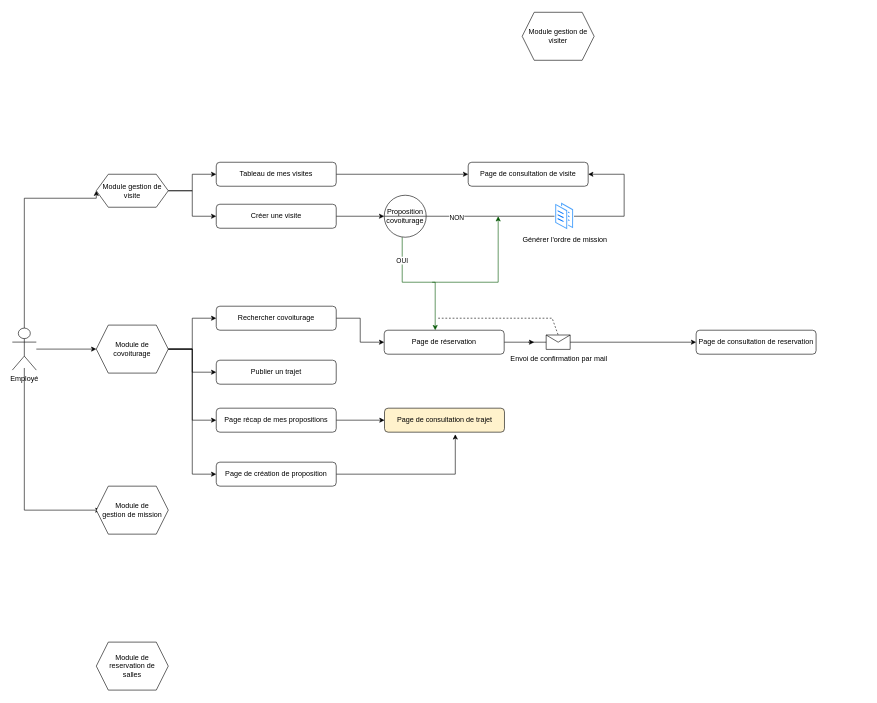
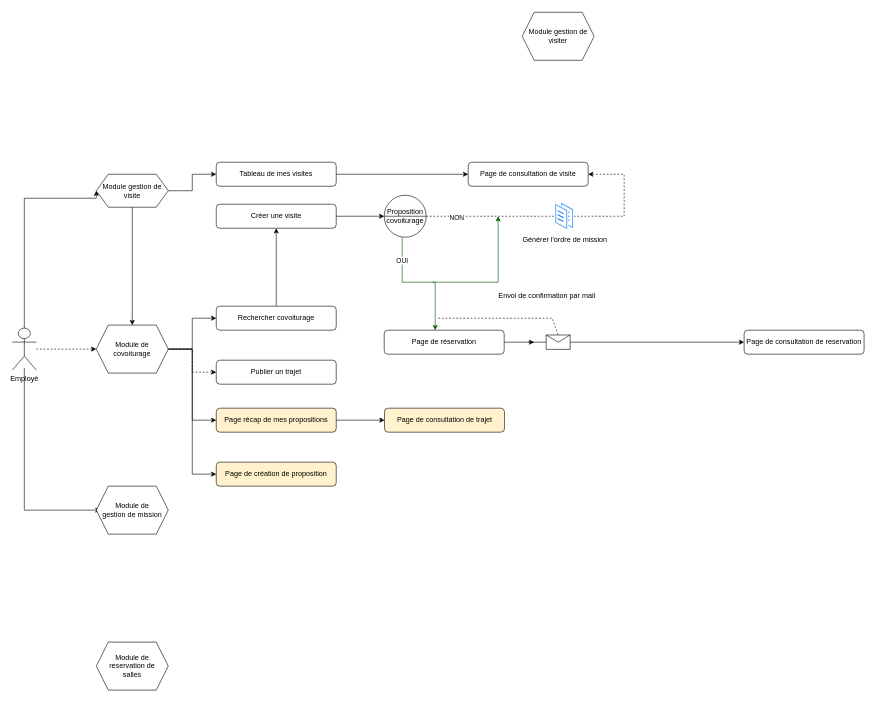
- <mxCell id="35" style="edgeStyle=orthogonalEdgeStyle;rounded=0;orthogonalLoop=1;jettySize=auto;html=1;entryX=1;entryY=0.5;entryDx=0;entryDy=0;" parent="1" source="39" target="10" edge="1"><mxGeometry relative="1" as="geometry"><Array as="points"><mxPoint x="1040" y="360" /><mxPoint x="1040" y="290" /></Array></mxGeometry></mxCell>
+ <mxCell id="35" style="edgeStyle=orthogonalEdgeStyle;rounded=0;orthogonalLoop=1;jettySize=auto;html=1;entryX=1;entryY=0.5;entryDx=0;entryDy=0;dashed=1;" parent="1" source="39" target="10" edge="1"><mxGeometry relative="1" as="geometry"><Array as="points"><mxPoint x="1040" y="360" /><mxPoint x="1040" y="290" /></Array></mxGeometry></mxCell>
- <mxCell id="5" style="edgeStyle=orthogonalEdgeStyle;rounded=0;orthogonalLoop=1;jettySize=auto;html=1;entryX=0;entryY=0.5;entryDx=0;entryDy=0;" parent="1" source="6" target="9" edge="1"><mxGeometry relative="1" as="geometry" /></mxCell>
+ <mxCell id="5" style="edgeStyle=orthogonalEdgeStyle;rounded=0;orthogonalLoop=1;jettySize=auto;html=1;" parent="1" source="6" target="17" edge="1"><mxGeometry relative="1" as="geometry" /></mxCell>
- <mxCell id="33" style="edgeStyle=orthogonalEdgeStyle;rounded=0;orthogonalLoop=1;jettySize=auto;html=1;entryX=0;entryY=0.5;entryDx=0;entryDy=0;" parent="1" source="34" target="24" edge="1"><mxGeometry relative="1" as="geometry" /></mxCell>
+ <mxCell id="33" style="edgeStyle=orthogonalEdgeStyle;rounded=0;orthogonalLoop=1;jettySize=auto;html=1;" parent="1" source="34" target="9" edge="1"><mxGeometry relative="1" as="geometry" /></mxCell>
- <mxCell id="25" value="Page de consultation de reservation" style="rounded=1;whiteSpace=wrap;html=1;" parent="1" vertex="1"><mxGeometry x="1160" y="550" width="200" height="40" as="geometry" /></mxCell>
+ <mxCell id="25" value="Page de consultation de reservation" style="rounded=1;whiteSpace=wrap;html=1;" parent="1" vertex="1"><mxGeometry x="1240" y="550" width="200" height="40" as="geometry" /></mxCell>
- <mxCell id="46" style="edgeStyle=orthogonalEdgeStyle;rounded=0;orthogonalLoop=1;jettySize=auto;html=1;entryX=0;entryY=0.5;entryDx=0;entryDy=0;" edge="1" parent="1" source="47" target="17"><mxGeometry relative="1" as="geometry" /></mxCell>
+ <mxCell id="46" style="edgeStyle=orthogonalEdgeStyle;rounded=0;orthogonalLoop=1;jettySize=auto;html=1;entryX=0;entryY=0.5;entryDx=0;entryDy=0;dashed=1;" edge="1" parent="1" source="47" target="17"><mxGeometry relative="1" as="geometry" /></mxCell>
- <mxCell id="44" value="Envoi de confirmation par mail" style="text;html=1;align=center;verticalAlign=middle;resizable=0;points=[];autosize=1;strokeColor=none;fillColor=none;" parent="1" vertex="1"><mxGeometry x="840.5" y="583" width="180" height="30" as="geometry" /></mxCell>
+ <mxCell id="44" value="Envoi de confirmation par mail" style="text;html=1;align=center;verticalAlign=middle;resizable=0;points=[];autosize=1;strokeColor=none;fillColor=none;" parent="1" vertex="1"><mxGeometry x="820.5" y="478" width="180" height="30" as="geometry" /></mxCell>
- <mxCell id="13" style="edgeStyle=orthogonalEdgeStyle;rounded=0;orthogonalLoop=1;jettySize=auto;html=1;entryX=0;entryY=0.5;entryDx=0;entryDy=0;" parent="1" source="17" target="26" edge="1"><mxGeometry relative="1" as="geometry" /></mxCell>
+ <mxCell id="13" style="edgeStyle=orthogonalEdgeStyle;rounded=0;orthogonalLoop=1;jettySize=auto;html=1;entryX=0;entryY=0.5;entryDx=0;entryDy=0;dashed=1;" parent="1" source="17" target="26" edge="1"><mxGeometry relative="1" as="geometry" /></mxCell>
- <mxCell id="30" value="Page récap de mes propositions" style="rounded=1;whiteSpace=wrap;html=1;" parent="1" vertex="1"><mxGeometry x="360" y="680" width="200" height="40" as="geometry" /></mxCell>
+ <mxCell id="30" value="Page récap de mes propositions" style="rounded=1;whiteSpace=wrap;html=1;fillColor=#fff2cc;" parent="1" vertex="1"><mxGeometry x="360" y="680" width="200" height="40" as="geometry" /></mxCell>
- <mxCell id="31" style="edgeStyle=orthogonalEdgeStyle;rounded=0;orthogonalLoop=1;jettySize=auto;html=1;entryX=0.59;entryY=1.088;entryDx=0;entryDy=0;entryPerimeter=0;" parent="1" source="32" target="28" edge="1"><mxGeometry relative="1" as="geometry" /></mxCell>
- <mxCell id="32" value="Page de création de proposition" style="rounded=1;whiteSpace=wrap;html=1;" parent="1" vertex="1"><mxGeometry x="360" y="770" width="200" height="40" as="geometry" /></mxCell>
+ <mxCell id="32" value="Page de création de proposition" style="rounded=1;whiteSpace=wrap;html=1;fillColor=#fff2cc;" parent="1" vertex="1"><mxGeometry x="360" y="770" width="200" height="40" as="geometry" /></mxCell>
